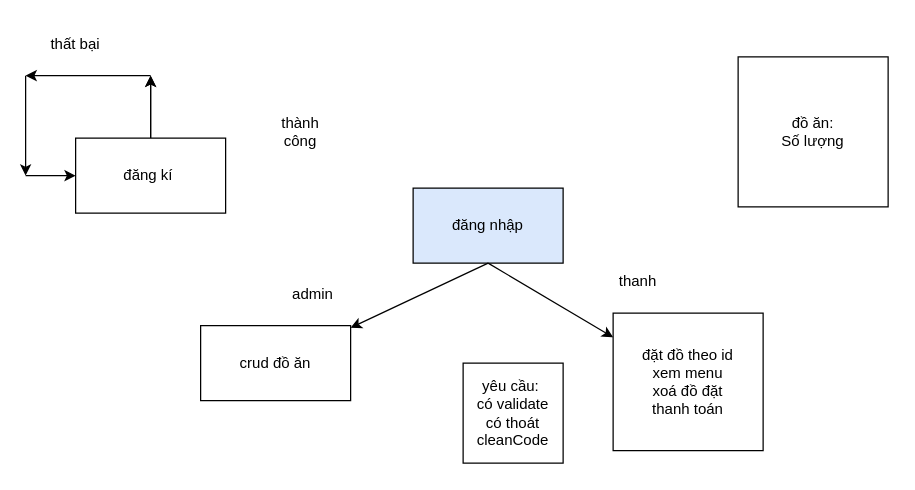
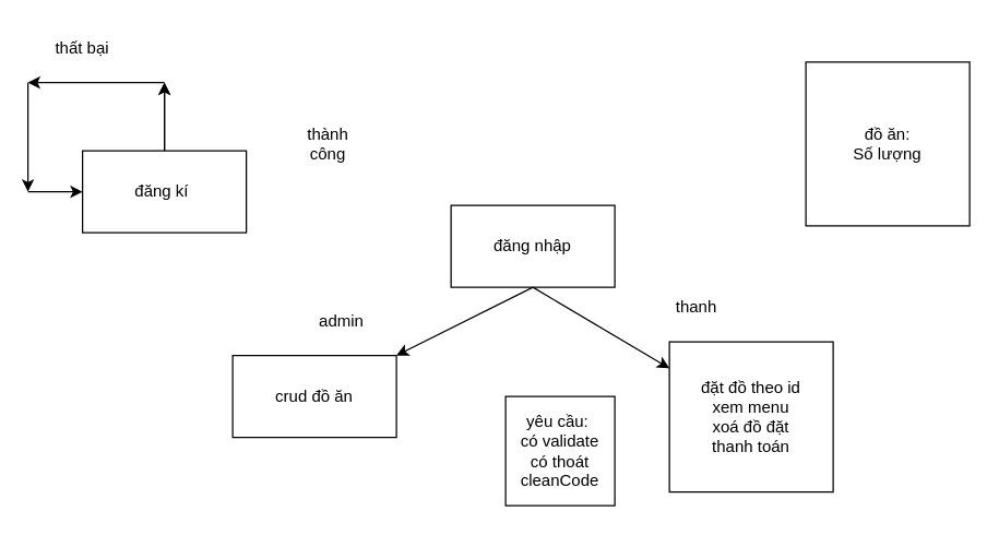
- <mxCell id="2" value="đăng nhập" style="rounded=0;whiteSpace=wrap;html=1;fillColor=#dae8fc;" parent="1" vertex="1"><mxGeometry x="330" y="150" width="120" height="60" as="geometry" /></mxCell>
+ <mxCell id="2" value="đăng nhập" style="rounded=0;whiteSpace=wrap;html=1;" parent="1" vertex="1"><mxGeometry x="330" y="150" width="120" height="60" as="geometry" /></mxCell>
- <mxCell id="4" value="crud đồ ăn" style="rounded=0;whiteSpace=wrap;html=1;" parent="1" vertex="1"><mxGeometry x="160" y="260" width="120" height="60" as="geometry" /></mxCell>
+ <mxCell id="4" value="crud đồ ăn" style="rounded=0;whiteSpace=wrap;html=1;" parent="1" vertex="1"><mxGeometry x="170" y="260" width="120" height="60" as="geometry" /></mxCell>
